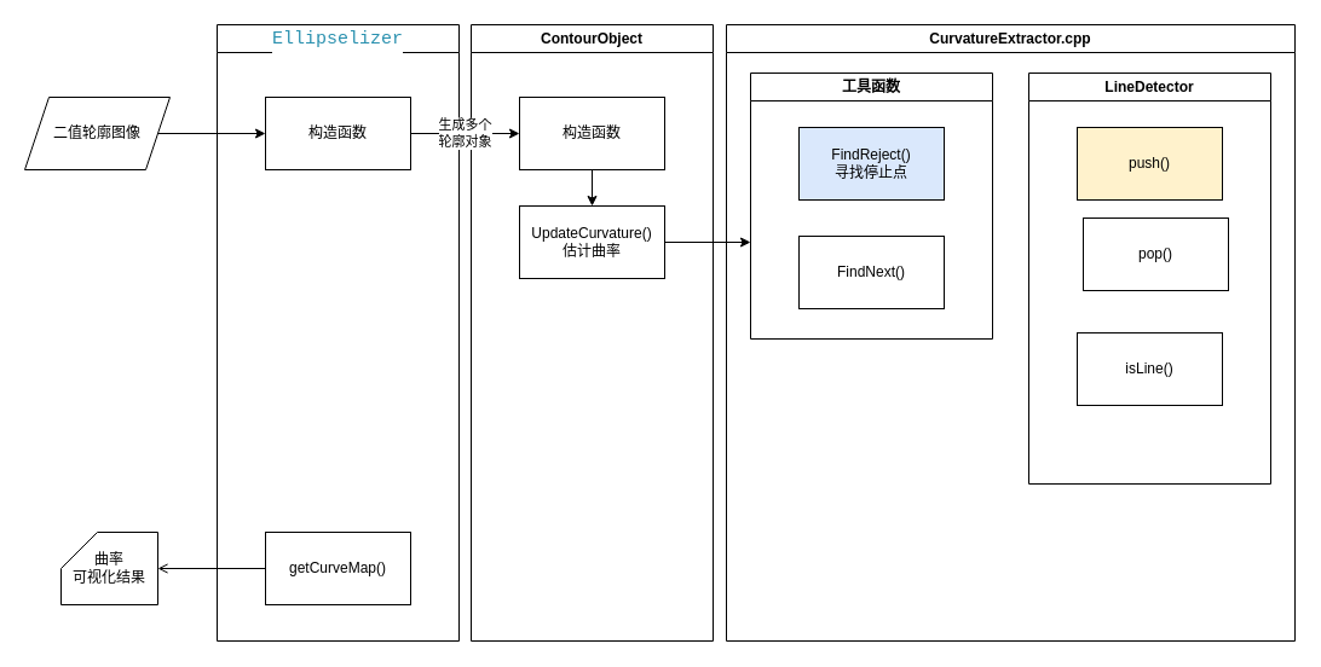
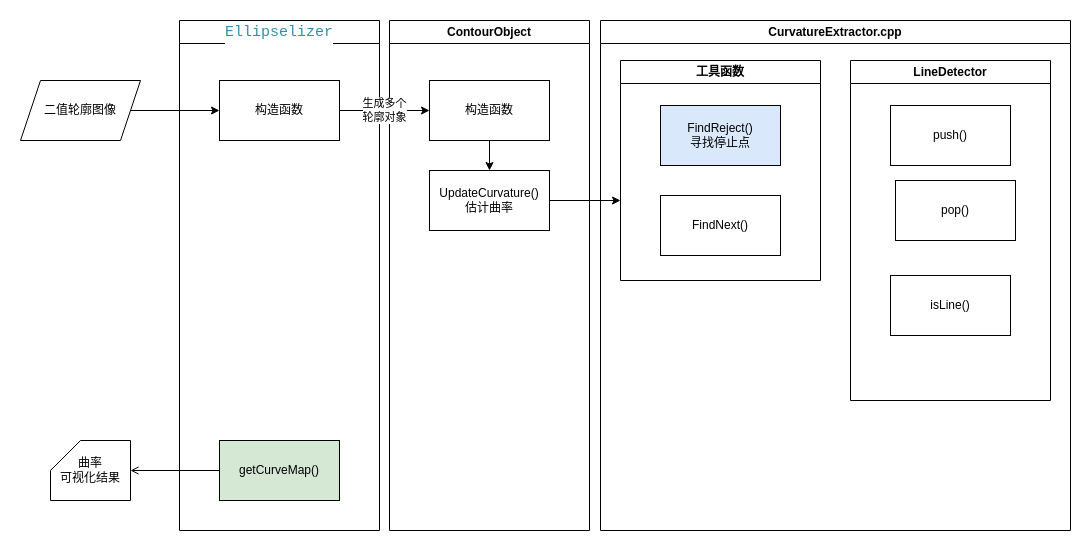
- <mxCell id="19" value="push()" style="rounded=0;whiteSpace=wrap;html=1;fillColor=#fff2cc;" parent="18" vertex="1"><mxGeometry x="40" y="45" width="120" height="60" as="geometry" /></mxCell>
+ <mxCell id="19" value="push()" style="rounded=0;whiteSpace=wrap;html=1;" parent="18" vertex="1"><mxGeometry x="40" y="45" width="120" height="60" as="geometry" /></mxCell>
- <mxCell id="4" value="getCurveMap()" style="rounded=0;whiteSpace=wrap;html=1;" parent="2" vertex="1"><mxGeometry x="40" y="420" width="120" height="60" as="geometry" /></mxCell>
+ <mxCell id="4" value="getCurveMap()" style="rounded=0;whiteSpace=wrap;html=1;fillColor=#d5e8d4;" parent="2" vertex="1"><mxGeometry x="40" y="420" width="120" height="60" as="geometry" /></mxCell>
